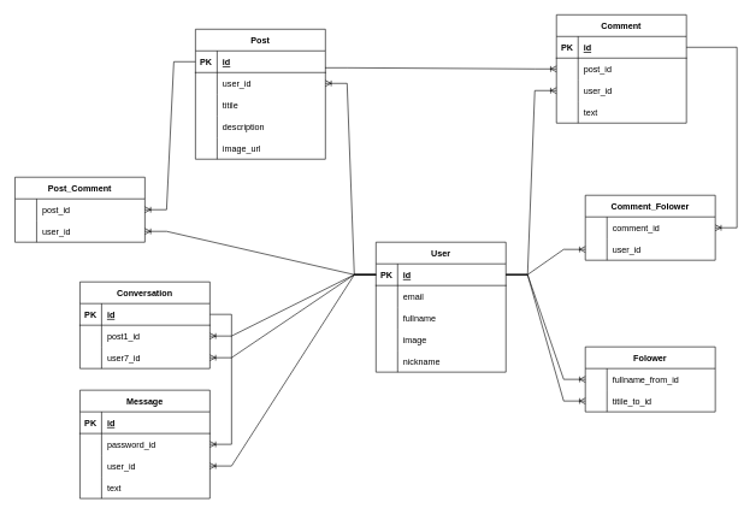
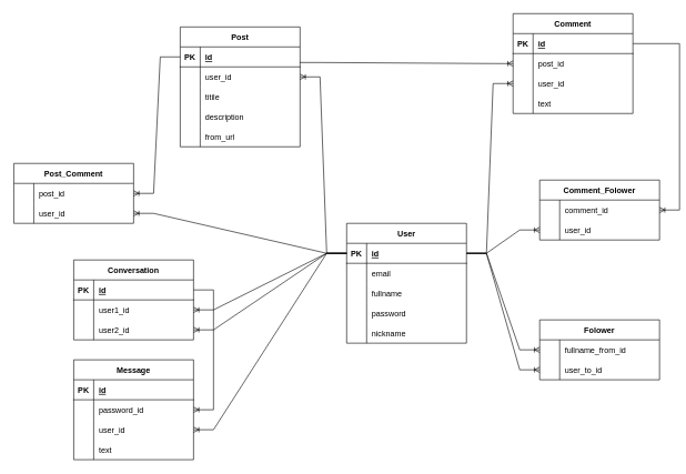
- <mxCell id="42" value="image_url" style="shape=partialRectangle;connectable=0;fillColor=none;top=0;left=0;bottom=0;right=0;align=left;spacingLeft=6;overflow=hidden;" vertex="1" parent="40"><mxGeometry x="30" width="150" height="30" as="geometry"><mxRectangle width="150" height="30" as="alternateBounds" /></mxGeometry></mxCell>
+ <mxCell id="42" value="from_url" style="shape=partialRectangle;connectable=0;fillColor=none;top=0;left=0;bottom=0;right=0;align=left;spacingLeft=6;overflow=hidden;" vertex="1" parent="40"><mxGeometry x="30" width="150" height="30" as="geometry"><mxRectangle width="150" height="30" as="alternateBounds" /></mxGeometry></mxCell>
- <mxCell id="83" value="post1_id" style="shape=partialRectangle;connectable=0;fillColor=none;top=0;left=0;bottom=0;right=0;align=left;spacingLeft=6;overflow=hidden;" vertex="1" parent="81"><mxGeometry x="30" width="150" height="30" as="geometry"><mxRectangle width="150" height="30" as="alternateBounds" /></mxGeometry></mxCell>
+ <mxCell id="83" value="user1_id" style="shape=partialRectangle;connectable=0;fillColor=none;top=0;left=0;bottom=0;right=0;align=left;spacingLeft=6;overflow=hidden;" vertex="1" parent="81"><mxGeometry x="30" width="150" height="30" as="geometry"><mxRectangle width="150" height="30" as="alternateBounds" /></mxGeometry></mxCell>
- <mxCell id="14" value="image" style="shape=partialRectangle;connectable=0;fillColor=none;top=0;left=0;bottom=0;right=0;align=left;spacingLeft=6;overflow=hidden;" vertex="1" parent="12"><mxGeometry x="30" width="150" height="30" as="geometry"><mxRectangle width="150" height="30" as="alternateBounds" /></mxGeometry></mxCell>
+ <mxCell id="14" value="password" style="shape=partialRectangle;connectable=0;fillColor=none;top=0;left=0;bottom=0;right=0;align=left;spacingLeft=6;overflow=hidden;" vertex="1" parent="12"><mxGeometry x="30" width="150" height="30" as="geometry"><mxRectangle width="150" height="30" as="alternateBounds" /></mxGeometry></mxCell>
- <mxCell id="86" value="user7_id" style="shape=partialRectangle;connectable=0;fillColor=none;top=0;left=0;bottom=0;right=0;align=left;spacingLeft=6;overflow=hidden;" vertex="1" parent="84"><mxGeometry x="30" width="150" height="30" as="geometry"><mxRectangle width="150" height="30" as="alternateBounds" /></mxGeometry></mxCell>
+ <mxCell id="86" value="user2_id" style="shape=partialRectangle;connectable=0;fillColor=none;top=0;left=0;bottom=0;right=0;align=left;spacingLeft=6;overflow=hidden;" vertex="1" parent="84"><mxGeometry x="30" width="150" height="30" as="geometry"><mxRectangle width="150" height="30" as="alternateBounds" /></mxGeometry></mxCell>
- <mxCell id="25" value="titile_to_id" style="shape=partialRectangle;connectable=0;fillColor=none;top=0;left=0;bottom=0;right=0;align=left;spacingLeft=6;overflow=hidden;" vertex="1" parent="23"><mxGeometry x="30" width="150" height="30" as="geometry"><mxRectangle width="150" height="30" as="alternateBounds" /></mxGeometry></mxCell>
+ <mxCell id="25" value="user_to_id" style="shape=partialRectangle;connectable=0;fillColor=none;top=0;left=0;bottom=0;right=0;align=left;spacingLeft=6;overflow=hidden;" vertex="1" parent="23"><mxGeometry x="30" width="150" height="30" as="geometry"><mxRectangle width="150" height="30" as="alternateBounds" /></mxGeometry></mxCell>
